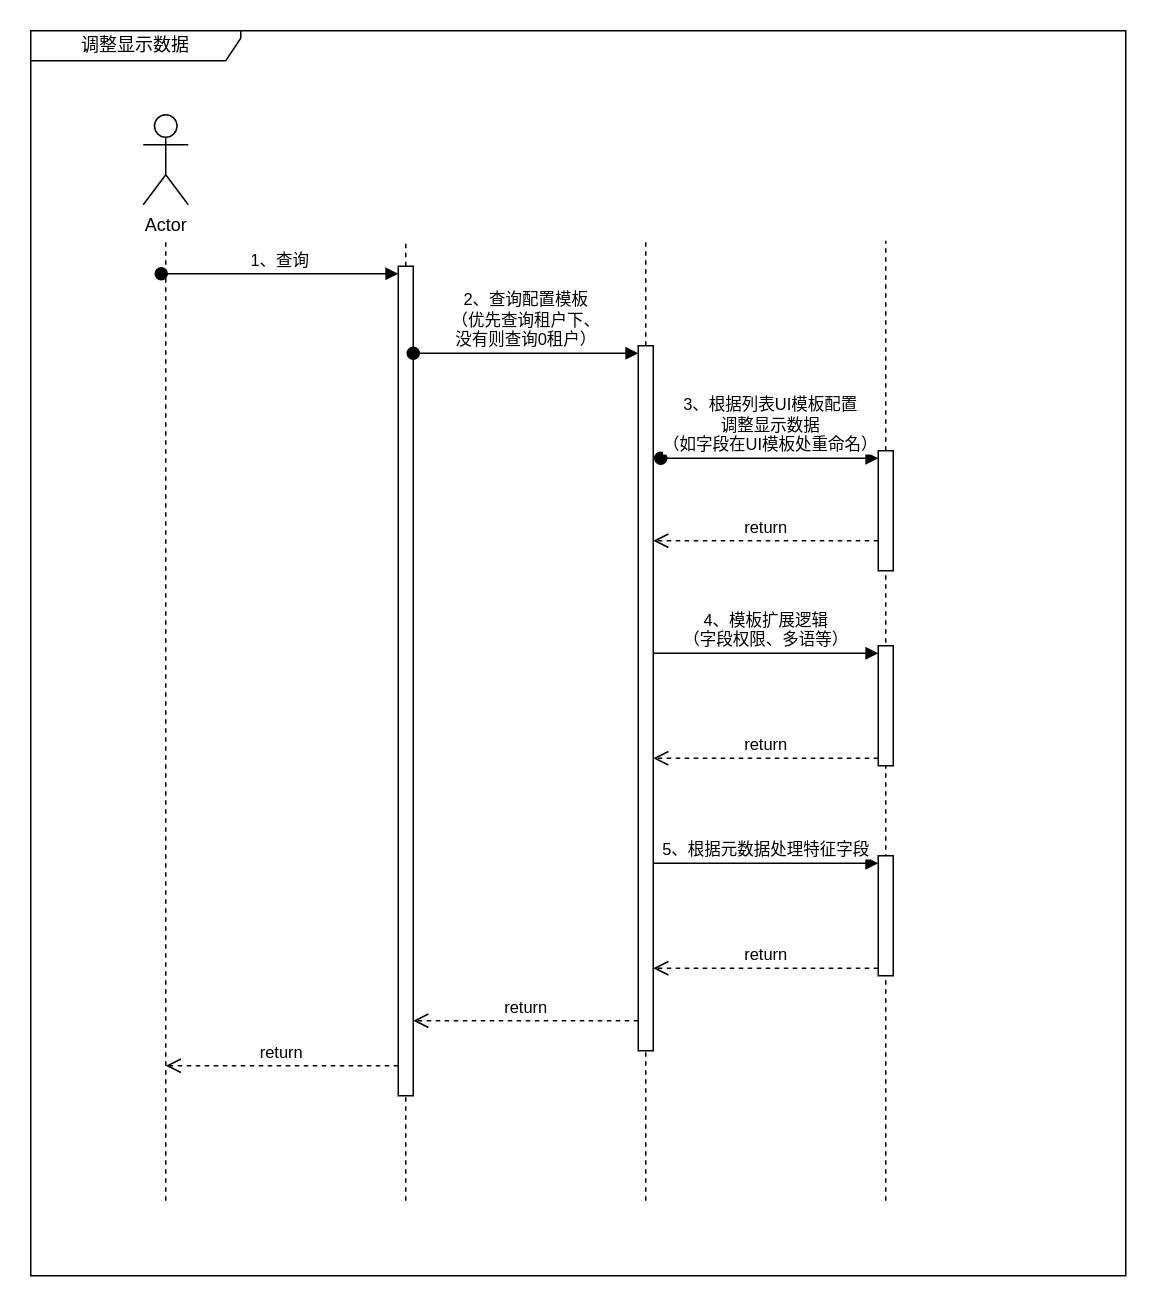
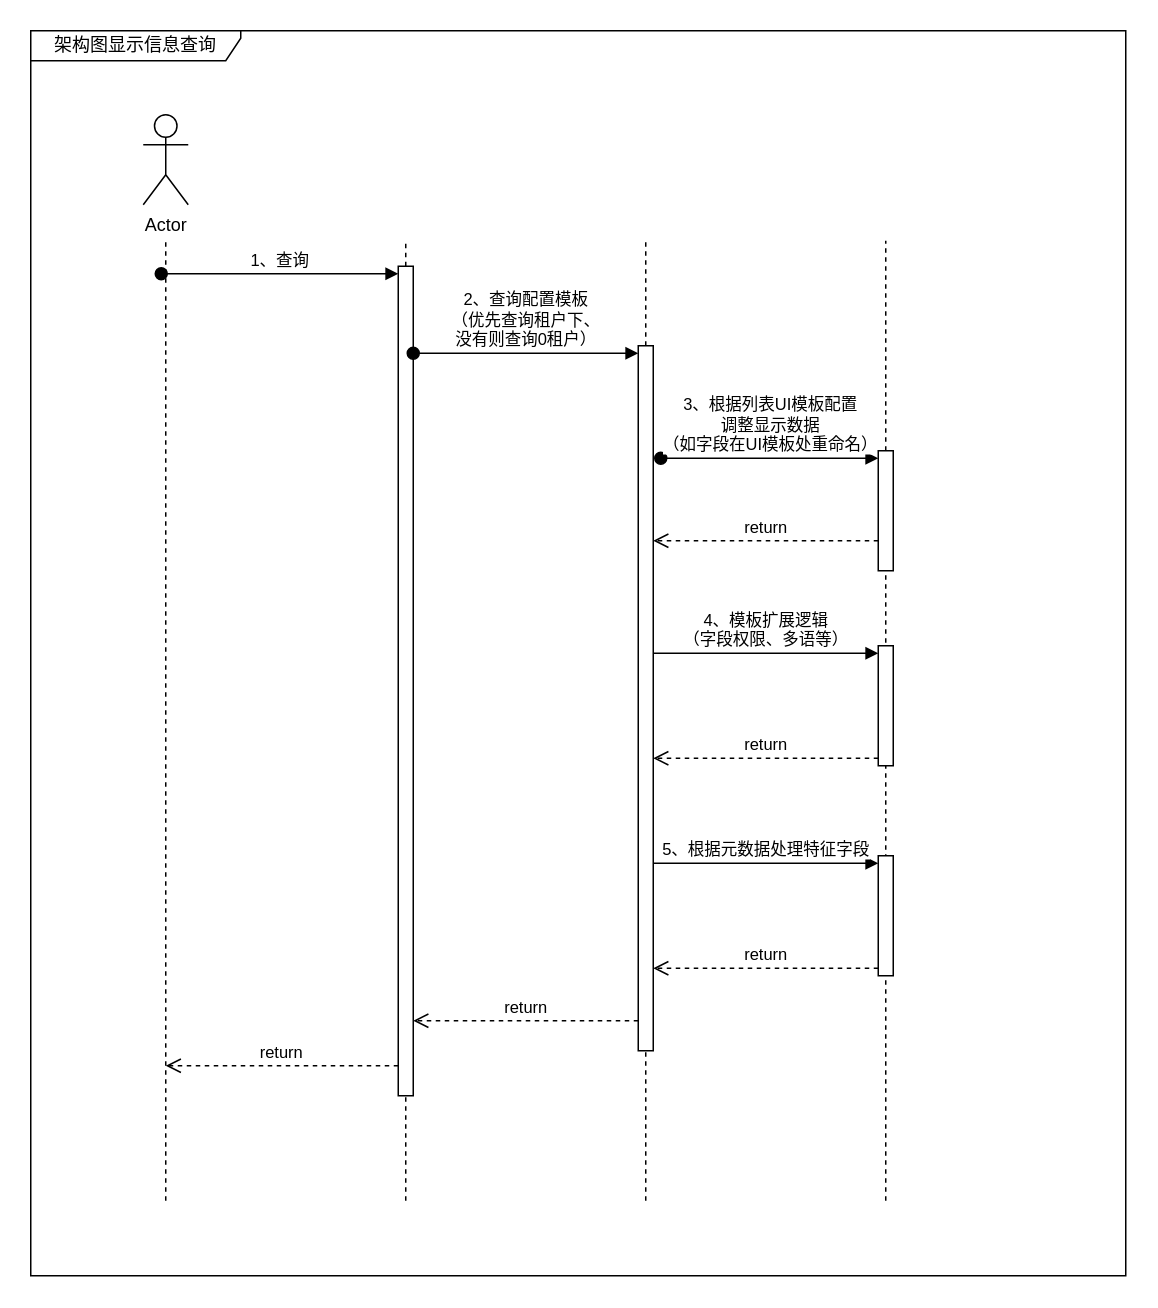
- <mxCell id="7" value="调整显示数据" style="shape=umlFrame;whiteSpace=wrap;html=1;pointerEvents=0;width=140;height=20;" parent="1" vertex="1"><mxGeometry x="20" y="20" width="730" height="830" as="geometry" /></mxCell>
+ <mxCell id="7" value="架构图显示信息查询" style="shape=umlFrame;whiteSpace=wrap;html=1;pointerEvents=0;width=140;height=20;" parent="1" vertex="1"><mxGeometry x="20" y="20" width="730" height="830" as="geometry" /></mxCell>
